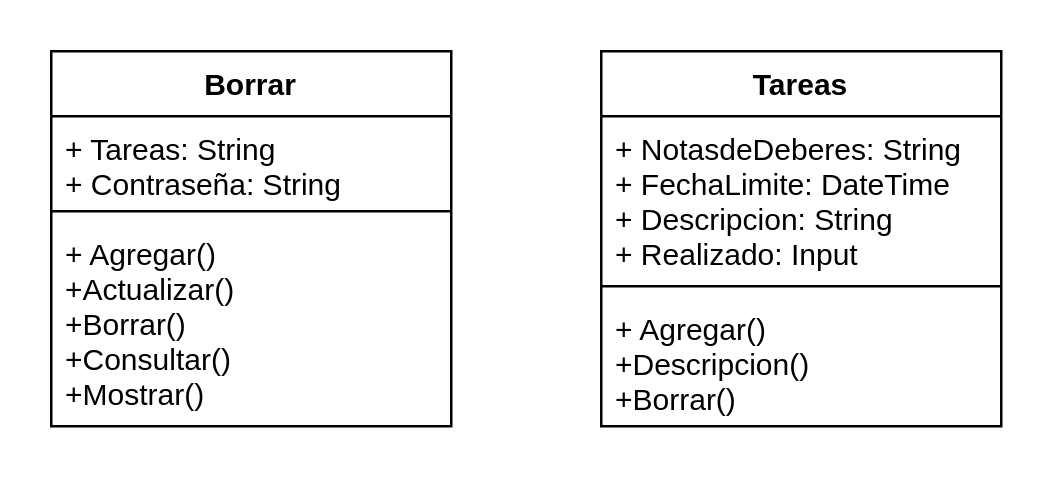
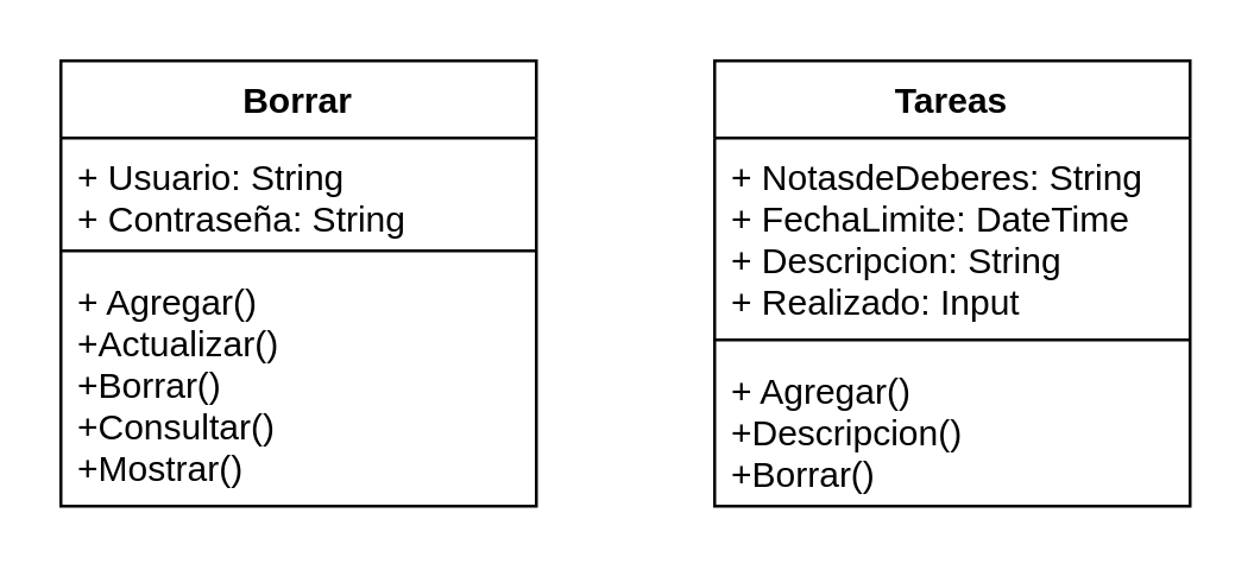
- <mxCell id="3" value="+ Tareas: String&#10;+ Contraseña: String" style="text;strokeColor=none;fillColor=none;align=left;verticalAlign=top;spacingLeft=4;spacingRight=4;overflow=hidden;rotatable=0;points=[[0,0.5],[1,0.5]];portConstraint=eastwest;" vertex="1" parent="2"><mxGeometry y="26" width="160" height="34" as="geometry" /></mxCell>
+ <mxCell id="3" value="+ Usuario: String&#10;+ Contraseña: String" style="text;strokeColor=none;fillColor=none;align=left;verticalAlign=top;spacingLeft=4;spacingRight=4;overflow=hidden;rotatable=0;points=[[0,0.5],[1,0.5]];portConstraint=eastwest;" vertex="1" parent="2"><mxGeometry y="26" width="160" height="34" as="geometry" /></mxCell>
